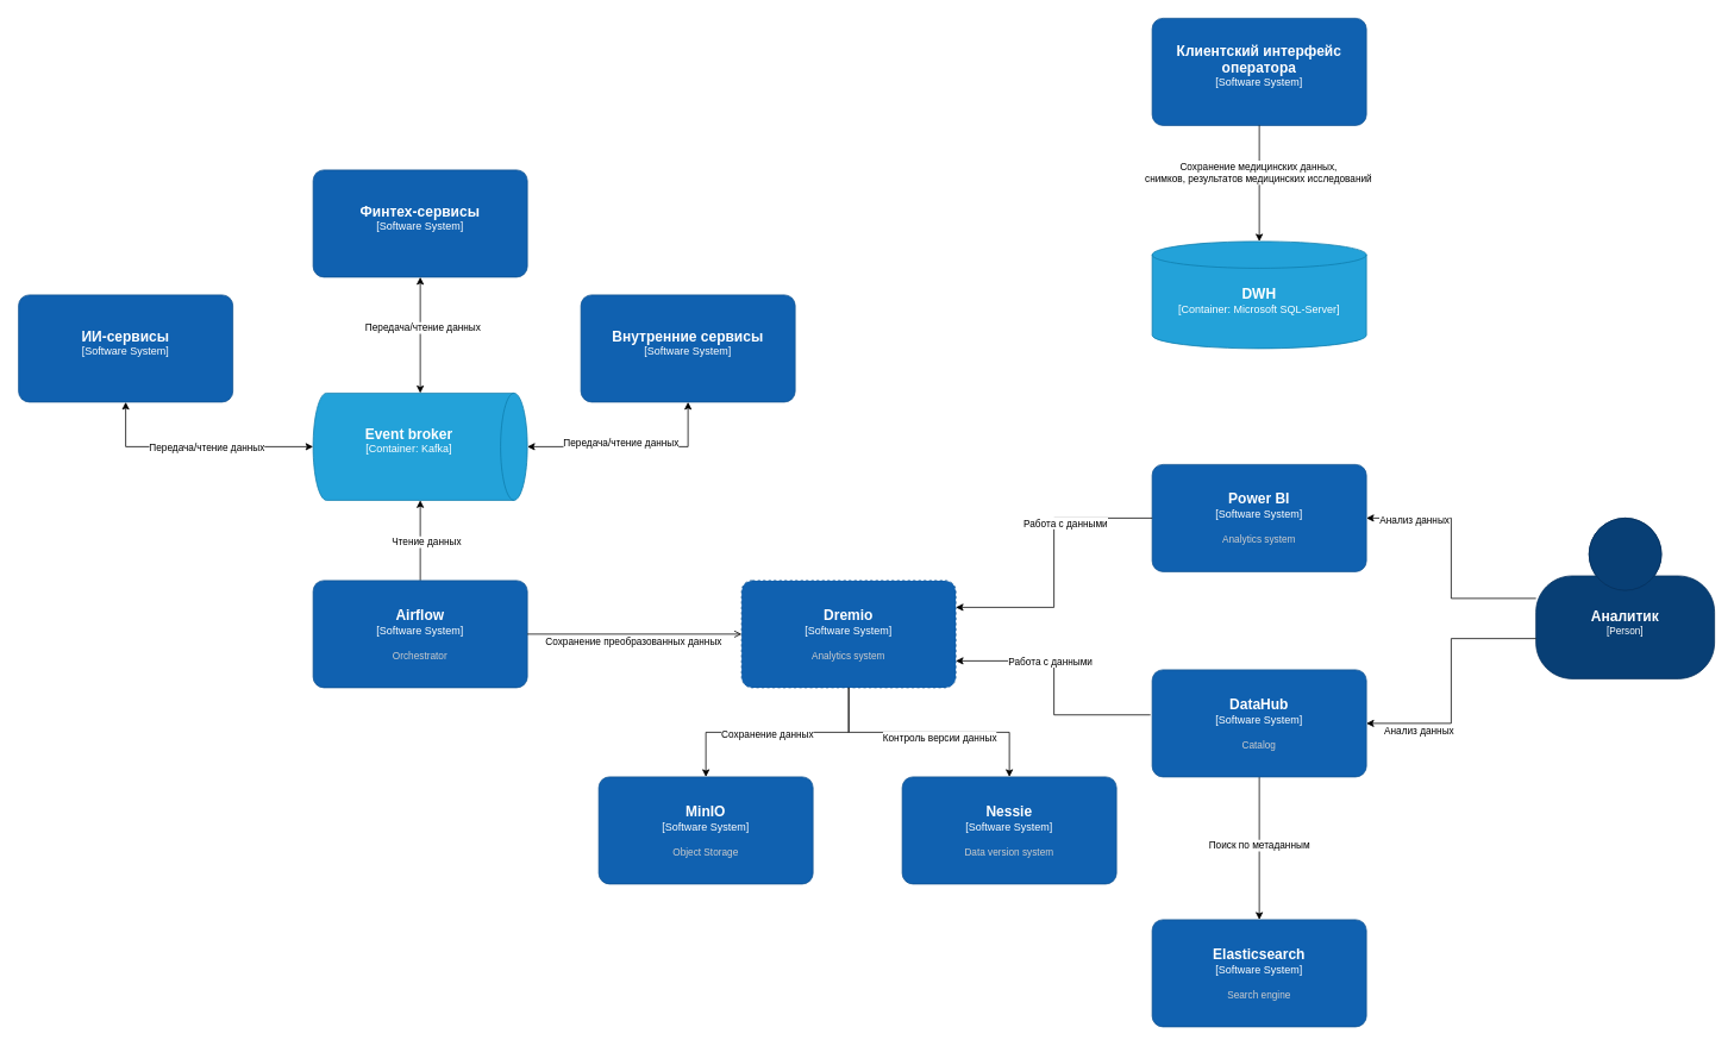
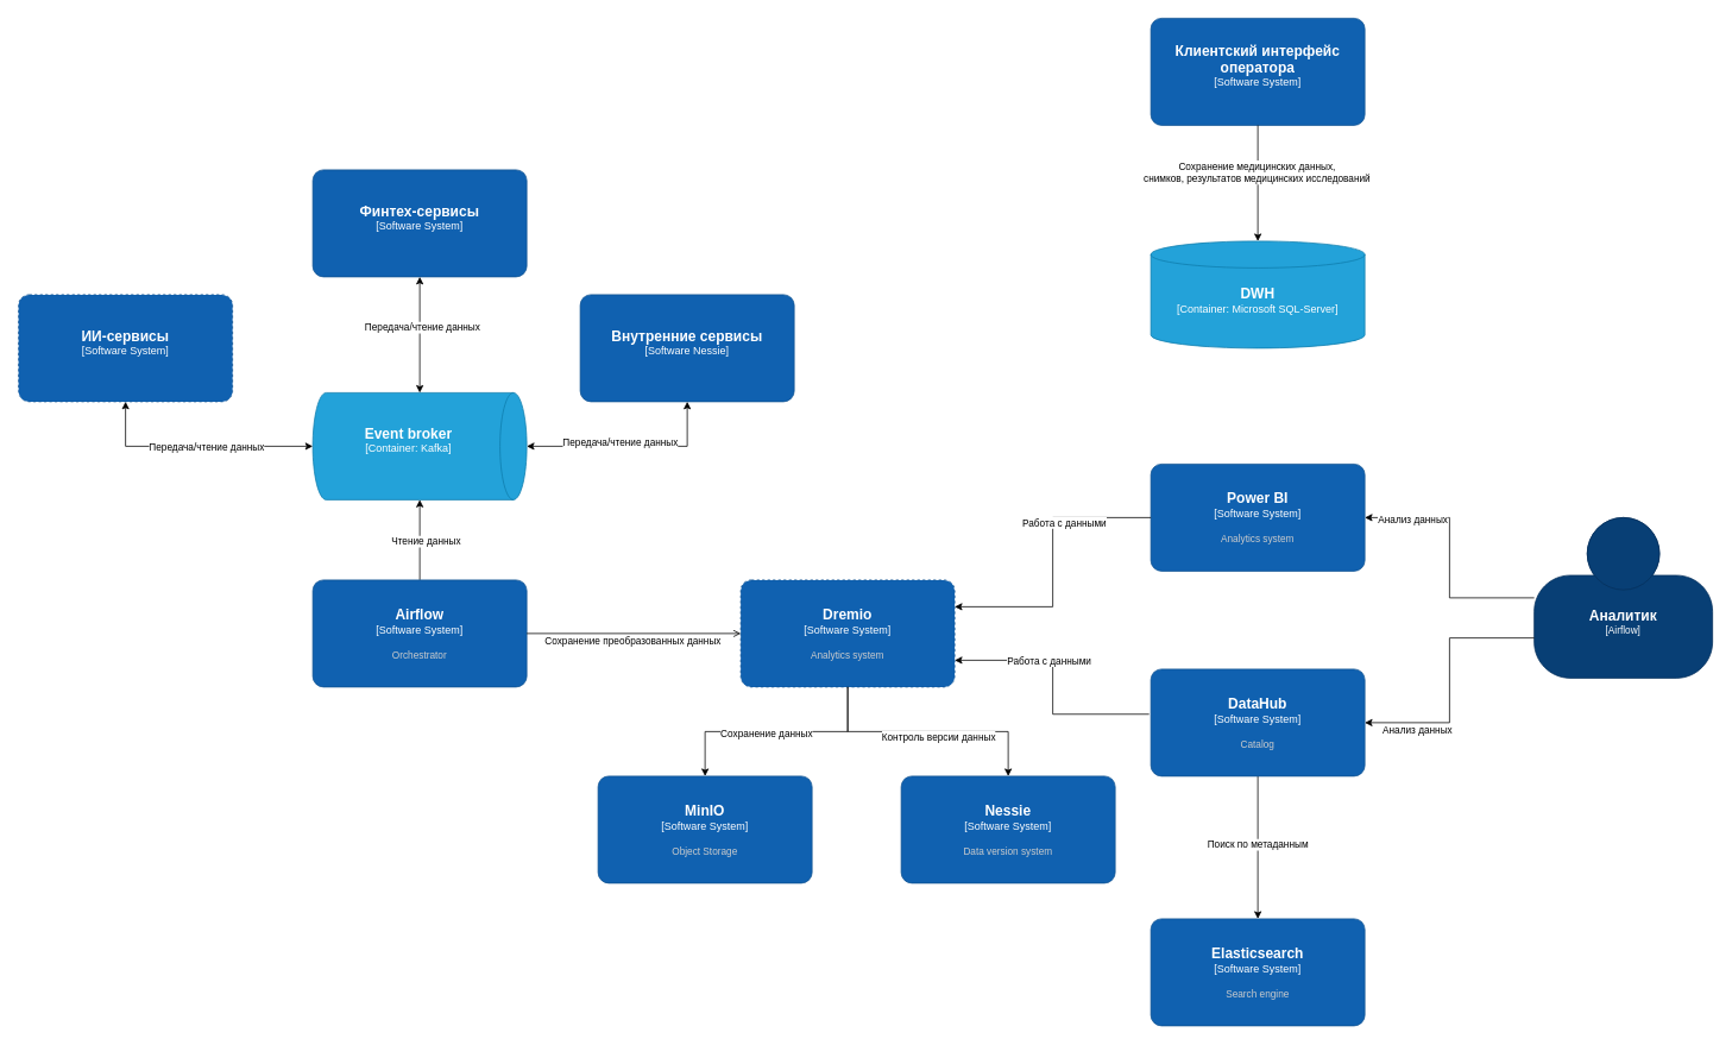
- <mxCell id="19" value="&lt;font style=&quot;font-size: 16px&quot;&gt;&lt;b&gt;ИИ-сервисы&lt;/b&gt;&lt;/font&gt;&lt;div&gt;[Software System]&lt;/div&gt;&lt;br&gt;&lt;div&gt;&lt;font style=&quot;font-size: 11px&quot;&gt;&lt;font color=&quot;#cccccc&quot;&gt;&lt;/font&gt;&lt;/div&gt;" style="rounded=1;whiteSpace=wrap;html=1;labelBackgroundColor=none;fillColor=#1061B0;fontColor=#ffffff;align=center;arcSize=10;strokeColor=#0D5091;metaEdit=1;resizable=0;points=[[0.25,0,0],[0.5,0,0],[0.75,0,0],[1,0.25,0],[1,0.5,0],[1,0.75,0],[0.75,1,0],[0.5,1,0],[0.25,1,0],[0,0.75,0],[0,0.5,0],[0,0.25,0]];" parent="1" vertex="1"><mxGeometry x="20" y="330" width="240" height="120" as="geometry" /></mxCell>
+ <mxCell id="19" value="&lt;font style=&quot;font-size: 16px&quot;&gt;&lt;b&gt;ИИ-сервисы&lt;/b&gt;&lt;/font&gt;&lt;div&gt;[Software System]&lt;/div&gt;&lt;br&gt;&lt;div&gt;&lt;font style=&quot;font-size: 11px&quot;&gt;&lt;font color=&quot;#cccccc&quot;&gt;&lt;/font&gt;&lt;/div&gt;" style="rounded=1;whiteSpace=wrap;html=1;labelBackgroundColor=none;fillColor=#1061B0;fontColor=#ffffff;align=center;arcSize=10;strokeColor=#0D5091;metaEdit=1;resizable=0;points=[[0.25,0,0],[0.5,0,0],[0.75,0,0],[1,0.25,0],[1,0.5,0],[1,0.75,0],[0.75,1,0],[0.5,1,0],[0.25,1,0],[0,0.75,0],[0,0.5,0],[0,0.25,0]];dashed=1;" parent="1" vertex="1"><mxGeometry x="20" y="330" width="240" height="120" as="geometry" /></mxCell>
- <mxCell id="21" value="&lt;font style=&quot;font-size: 16px&quot;&gt;&lt;b&gt;Внутренние сервисы&lt;/b&gt;&lt;/font&gt;&lt;div&gt;[Software System]&lt;/div&gt;&lt;br&gt;&lt;div&gt;&lt;font style=&quot;font-size: 11px&quot;&gt;&lt;font color=&quot;#cccccc&quot;&gt;&lt;/font&gt;&lt;/div&gt;" style="rounded=1;whiteSpace=wrap;html=1;labelBackgroundColor=none;fillColor=#1061B0;fontColor=#ffffff;align=center;arcSize=10;strokeColor=#0D5091;metaEdit=1;resizable=0;points=[[0.25,0,0],[0.5,0,0],[0.75,0,0],[1,0.25,0],[1,0.5,0],[1,0.75,0],[0.75,1,0],[0.5,1,0],[0.25,1,0],[0,0.75,0],[0,0.5,0],[0,0.25,0]];" parent="1" vertex="1"><mxGeometry x="650" y="330" width="240" height="120" as="geometry" /></mxCell>
+ <mxCell id="21" value="&lt;font style=&quot;font-size: 16px&quot;&gt;&lt;b&gt;Внутренние сервисы&lt;/b&gt;&lt;/font&gt;&lt;div&gt;[Software Nessie]&lt;/div&gt;&lt;br&gt;&lt;div&gt;&lt;font style=&quot;font-size: 11px&quot;&gt;&lt;font color=&quot;#cccccc&quot;&gt;&lt;/font&gt;&lt;/div&gt;" style="rounded=1;whiteSpace=wrap;html=1;labelBackgroundColor=none;fillColor=#1061B0;fontColor=#ffffff;align=center;arcSize=10;strokeColor=#0D5091;metaEdit=1;resizable=0;points=[[0.25,0,0],[0.5,0,0],[0.75,0,0],[1,0.25,0],[1,0.5,0],[1,0.75,0],[0.75,1,0],[0.5,1,0],[0.25,1,0],[0,0.75,0],[0,0.5,0],[0,0.25,0]];" parent="1" vertex="1"><mxGeometry x="650" y="330" width="240" height="120" as="geometry" /></mxCell>
- <mxCell id="4" value="&lt;font style=&quot;font-size: 16px&quot;&gt;&lt;b&gt;Аналитик&lt;/b&gt;&lt;/font&gt;&lt;div&gt;[Person]&lt;/div&gt;&lt;br&gt;&lt;div&gt;&lt;font style=&quot;font-size: 11px&quot;&gt;&lt;font color=&quot;#cccccc&quot;&gt;&lt;/font&gt;&lt;/div&gt;" style="html=1;fontSize=11;dashed=0;whiteSpace=wrap;fillColor=#083F75;strokeColor=#06315C;fontColor=#ffffff;shape=mxgraph.c4.person2;align=center;metaEdit=1;points=[[0.5,0,0],[1,0.5,0],[1,0.75,0],[0.75,1,0],[0.5,1,0],[0.25,1,0],[0,0.75,0],[0,0.5,0]];resizable=0;" parent="1" vertex="1"><mxGeometry x="1720" y="580" width="200" height="180" as="geometry" /></mxCell>
+ <mxCell id="4" value="&lt;font style=&quot;font-size: 16px&quot;&gt;&lt;b&gt;Аналитик&lt;/b&gt;&lt;/font&gt;&lt;div&gt;[Airflow]&lt;/div&gt;&lt;br&gt;&lt;div&gt;&lt;font style=&quot;font-size: 11px&quot;&gt;&lt;font color=&quot;#cccccc&quot;&gt;&lt;/font&gt;&lt;/div&gt;" style="html=1;fontSize=11;dashed=0;whiteSpace=wrap;fillColor=#083F75;strokeColor=#06315C;fontColor=#ffffff;shape=mxgraph.c4.person2;align=center;metaEdit=1;points=[[0.5,0,0],[1,0.5,0],[1,0.75,0],[0.75,1,0],[0.5,1,0],[0.25,1,0],[0,0.75,0],[0,0.5,0]];resizable=0;" parent="1" vertex="1"><mxGeometry x="1720" y="580" width="200" height="180" as="geometry" /></mxCell>
